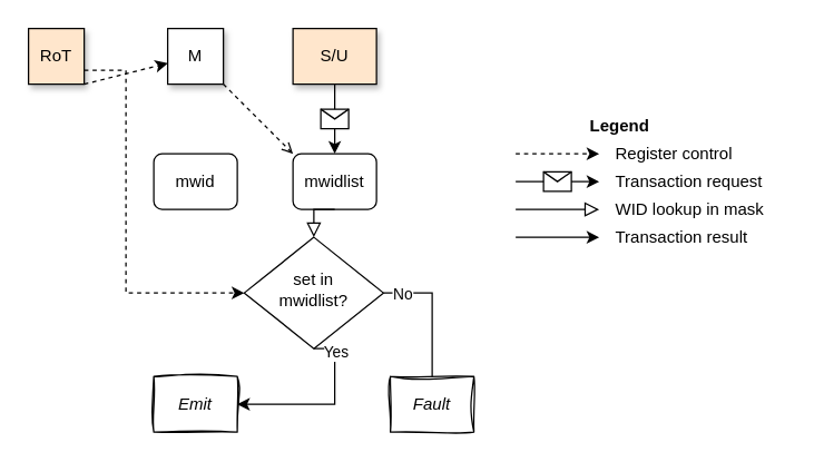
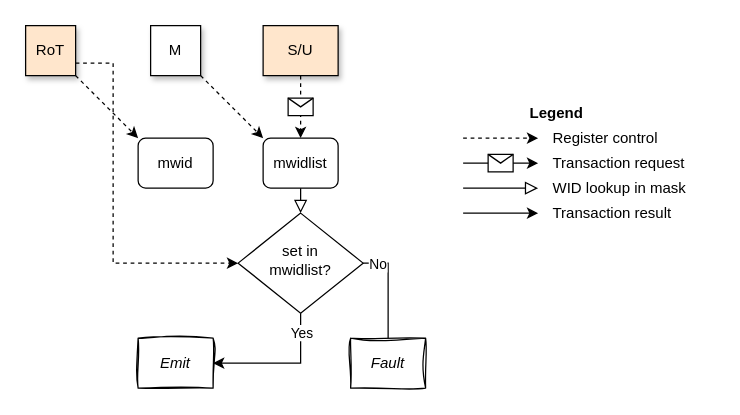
- <mxCell id="18" value="" style="endArrow=classic;html=1;rounded=0;exitX=1;exitY=1;exitDx=0;exitDy=0;dashed=1;" parent="1" source="17" target="2" edge="1"><mxGeometry width="50" height="50" relative="1" as="geometry"><mxPoint x="170" y="60" as="sourcePoint" /><mxPoint x="220" y="120" as="targetPoint" /></mxGeometry></mxCell>
+ <mxCell id="18" value="" style="endArrow=classic;html=1;rounded=0;exitX=1;exitY=1;exitDx=0;exitDy=0;entryX=0;entryY=0;entryDx=0;entryDy=0;dashed=1;" parent="1" source="17" target="4" edge="1"><mxGeometry width="50" height="50" relative="1" as="geometry"><mxPoint x="170" y="60" as="sourcePoint" /><mxPoint x="220" y="120" as="targetPoint" /></mxGeometry></mxCell>
- <mxCell id="14" value="" style="endArrow=classic;html=1;rounded=0;exitX=0.5;exitY=1;exitDx=0;exitDy=0;entryX=0.5;entryY=0;entryDx=0;entryDy=0;" parent="1" source="3" target="5" edge="1"><mxGeometry relative="1" as="geometry"><mxPoint x="150" y="60" as="sourcePoint" /><mxPoint x="150" y="120" as="targetPoint" /></mxGeometry></mxCell>
+ <mxCell id="14" value="" style="endArrow=classic;html=1;rounded=0;exitX=0.5;exitY=1;exitDx=0;exitDy=0;entryX=0.5;entryY=0;entryDx=0;entryDy=0;dashed=1;" parent="1" source="3" target="5" edge="1"><mxGeometry relative="1" as="geometry"><mxPoint x="150" y="60" as="sourcePoint" /><mxPoint x="150" y="120" as="targetPoint" /></mxGeometry></mxCell>
- <mxCell id="16" value="" style="endArrow=open;html=1;rounded=0;exitX=1;exitY=1;exitDx=0;exitDy=0;entryX=0;entryY=0;entryDx=0;entryDy=0;dashed=1;" parent="1" source="2" target="5" edge="1"><mxGeometry width="50" height="50" relative="1" as="geometry"><mxPoint x="310" y="270" as="sourcePoint" /><mxPoint x="360" y="220" as="targetPoint" /></mxGeometry></mxCell>
+ <mxCell id="16" value="" style="endArrow=classic;html=1;rounded=0;exitX=1;exitY=1;exitDx=0;exitDy=0;entryX=0;entryY=0;entryDx=0;entryDy=0;dashed=1;" parent="1" source="2" target="5" edge="1"><mxGeometry width="50" height="50" relative="1" as="geometry"><mxPoint x="310" y="270" as="sourcePoint" /><mxPoint x="360" y="220" as="targetPoint" /></mxGeometry></mxCell>
- <mxCell id="6" value="set in&lt;br&gt;mwidlist?" style="rhombus;whiteSpace=wrap;html=1;shadow=0;fontFamily=Helvetica;fontSize=12;align=center;strokeWidth=1;spacing=6;spacingTop=-4;" parent="1" vertex="1"><mxGeometry x="175" y="170" width="100" height="80" as="geometry" /></mxCell>
+ <mxCell id="6" value="set in&lt;br&gt;mwidlist?" style="rhombus;whiteSpace=wrap;html=1;shadow=0;fontFamily=Helvetica;fontSize=12;align=center;strokeWidth=1;spacing=6;spacingTop=-4;" parent="1" vertex="1"><mxGeometry x="190" y="170" width="100" height="80" as="geometry" /></mxCell>
